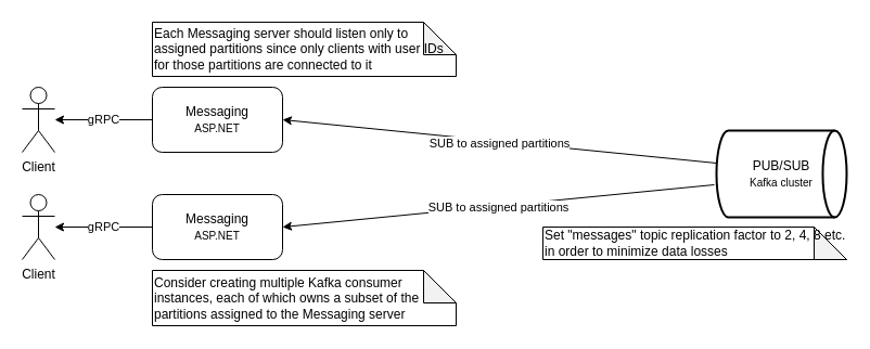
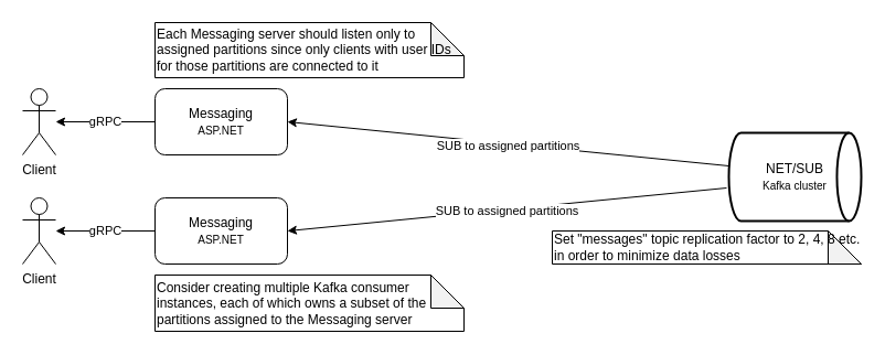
- <mxCell id="8" value="PUB/SUB&lt;br&gt;&lt;font style=&quot;font-size: 10px&quot;&gt;Kafka cluster&lt;/font&gt;" style="strokeWidth=2;html=1;shape=mxgraph.flowchart.direct_data;whiteSpace=wrap;" parent="1" vertex="1"><mxGeometry x="660" y="120" width="120" height="80" as="geometry" /></mxCell>
+ <mxCell id="8" value="NET/SUB&lt;br&gt;&lt;font style=&quot;font-size: 10px&quot;&gt;Kafka cluster&lt;/font&gt;" style="strokeWidth=2;html=1;shape=mxgraph.flowchart.direct_data;whiteSpace=wrap;" parent="1" vertex="1"><mxGeometry x="660" y="120" width="120" height="80" as="geometry" /></mxCell>
